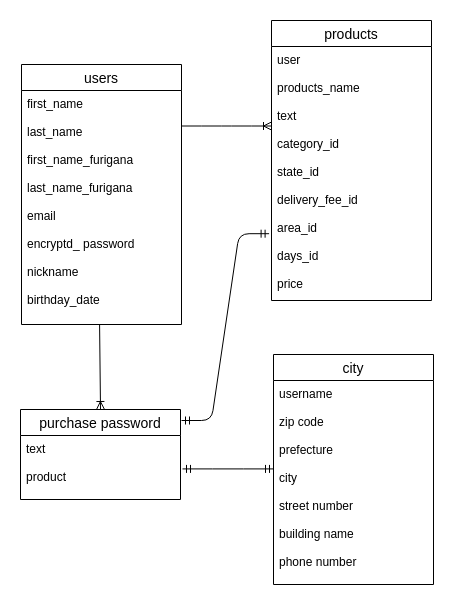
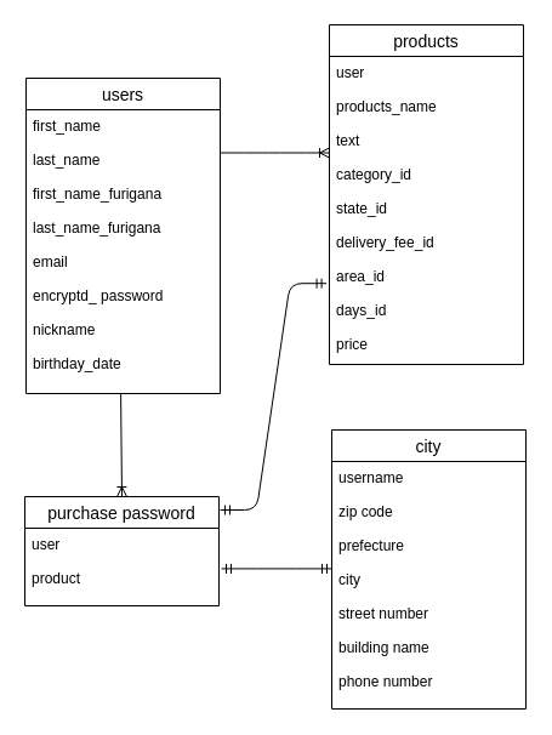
- <mxCell id="8" value="text&#10;&#10;product&#10;" style="text;strokeColor=none;fillColor=none;spacingLeft=4;spacingRight=4;overflow=hidden;rotatable=0;points=[[0,0.5],[1,0.5]];portConstraint=eastwest;fontSize=12;" vertex="1" parent="7"><mxGeometry y="26" width="160" height="64" as="geometry" /></mxCell>
+ <mxCell id="8" value="user&#10;&#10;product&#10;" style="text;strokeColor=none;fillColor=none;spacingLeft=4;spacingRight=4;overflow=hidden;rotatable=0;points=[[0,0.5],[1,0.5]];portConstraint=eastwest;fontSize=12;" vertex="1" parent="7"><mxGeometry y="26" width="160" height="64" as="geometry" /></mxCell>
